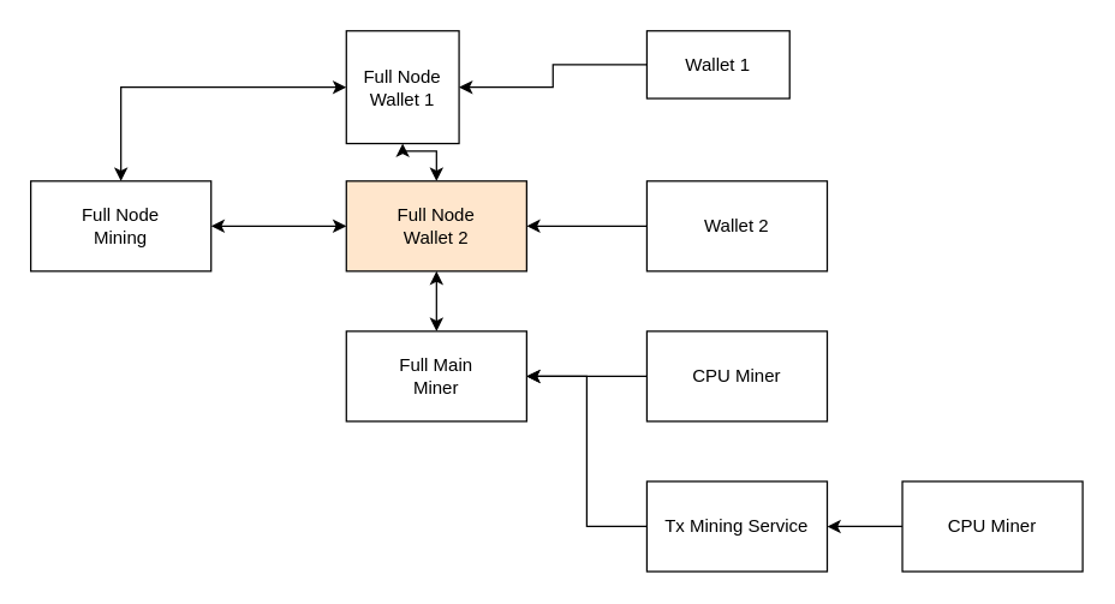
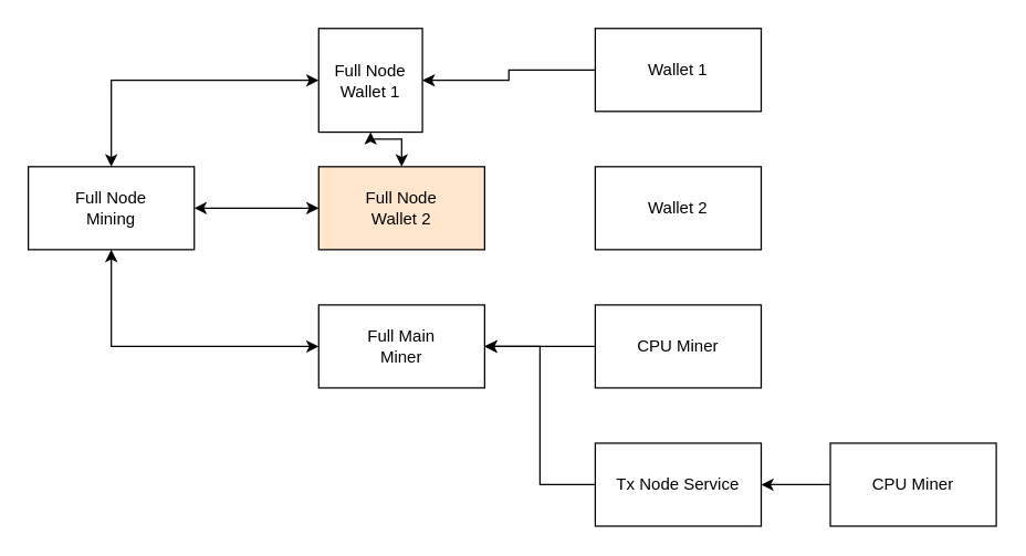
- <mxCell id="18" value="Wallet 1" style="rounded=0;whiteSpace=wrap;html=1;" vertex="1" parent="1"><mxGeometry x="430" y="20" width="95" height="45" as="geometry" /></mxCell>
+ <mxCell id="18" value="Wallet 1" style="rounded=0;whiteSpace=wrap;html=1;" vertex="1" parent="1"><mxGeometry x="430" y="20" width="120" height="60" as="geometry" /></mxCell>
- <mxCell id="19" value="" style="edgeStyle=orthogonalEdgeStyle;rounded=0;orthogonalLoop=1;jettySize=auto;html=1;" edge="1" parent="1" source="20" target="8"><mxGeometry relative="1" as="geometry" /></mxCell>
- <mxCell id="7" value="" style="edgeStyle=orthogonalEdgeStyle;rounded=0;orthogonalLoop=1;jettySize=auto;html=1;startArrow=classic;startFill=1;" edge="1" parent="1" source="8" target="14"><mxGeometry relative="1" as="geometry" /></mxCell>
+ <mxCell id="13" style="edgeStyle=orthogonalEdgeStyle;rounded=0;orthogonalLoop=1;jettySize=auto;html=1;entryX=0.5;entryY=1;entryDx=0;entryDy=0;startArrow=classic;startFill=1;" edge="1" parent="1" source="14" target="2"><mxGeometry relative="1" as="geometry" /></mxCell>
- <mxCell id="10" value="Tx Mining Service" style="rounded=0;whiteSpace=wrap;html=1;" vertex="1" parent="1"><mxGeometry x="430" y="320" width="120" height="60" as="geometry" /></mxCell>
+ <mxCell id="10" value="Tx Node Service" style="rounded=0;whiteSpace=wrap;html=1;" vertex="1" parent="1"><mxGeometry x="430" y="320" width="120" height="60" as="geometry" /></mxCell>
